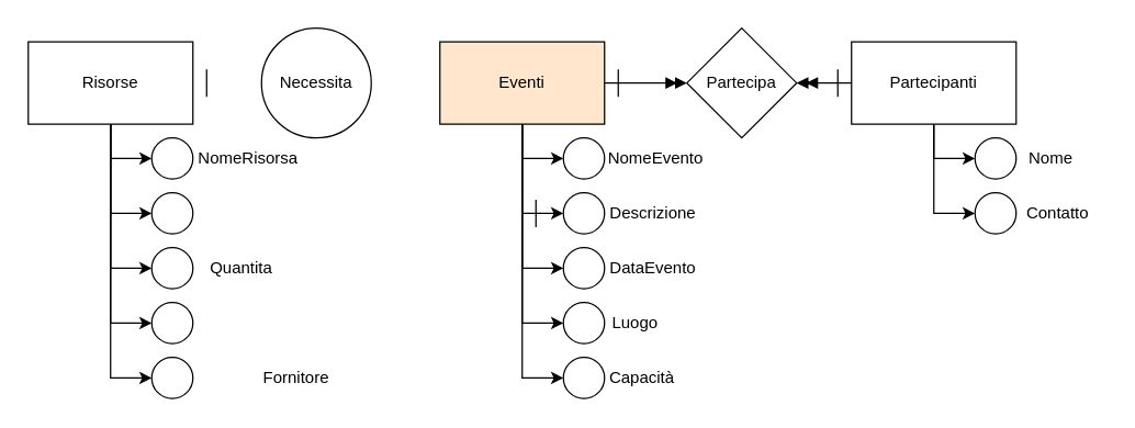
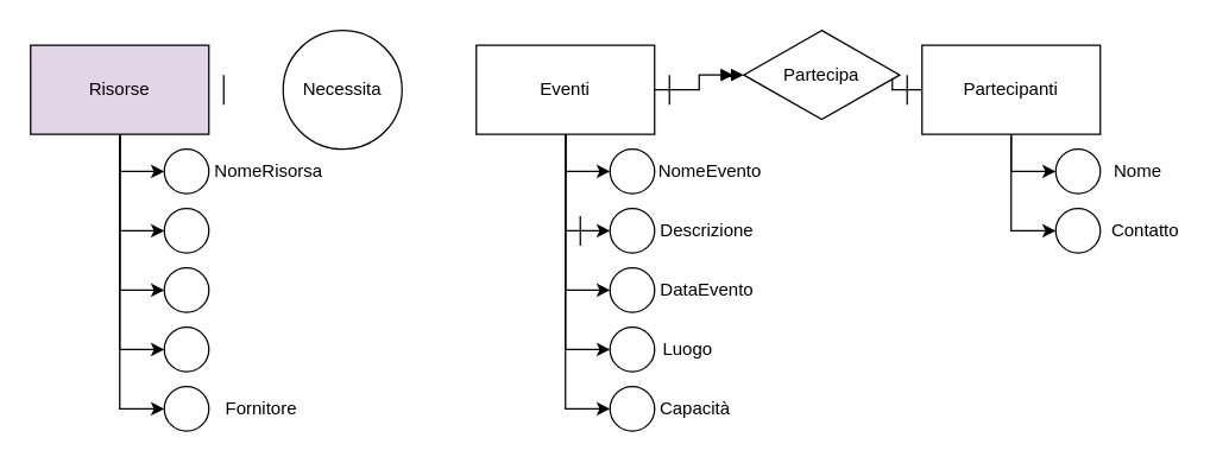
- <mxCell id="18" value="Risorse" style="rounded=0;whiteSpace=wrap;html=1;" vertex="1" parent="1"><mxGeometry x="20" y="30" width="120" height="60" as="geometry" /></mxCell>
+ <mxCell id="18" value="Risorse" style="rounded=0;whiteSpace=wrap;html=1;fillColor=#e1d5e7;" vertex="1" parent="1"><mxGeometry x="20" y="30" width="120" height="60" as="geometry" /></mxCell>
- <mxCell id="8" value="Eventi" style="rounded=0;whiteSpace=wrap;html=1;fillColor=#ffe6cc;" vertex="1" parent="1"><mxGeometry x="320" y="30" width="120" height="60" as="geometry" /></mxCell>
+ <mxCell id="8" value="Eventi" style="rounded=0;whiteSpace=wrap;html=1;" vertex="1" parent="1"><mxGeometry x="320" y="30" width="120" height="60" as="geometry" /></mxCell>
- <mxCell id="19" value="Partecipa" style="rhombus;whiteSpace=wrap;html=1;" vertex="1" parent="1"><mxGeometry x="500" y="20" width="80" height="80" as="geometry" /></mxCell>
+ <mxCell id="19" value="Partecipa" style="rhombus;whiteSpace=wrap;html=1;" vertex="1" parent="1"><mxGeometry x="500" y="20" width="105" height="60" as="geometry" /></mxCell>
- <mxCell id="25" value="Quantita" style="text;html=1;align=center;verticalAlign=middle;resizable=0;points=[];autosize=1;strokeColor=none;fillColor=none;" vertex="1" parent="1"><mxGeometry x="140" y="180" width="70" height="30" as="geometry" /></mxCell>
- <mxCell id="28" value="Fornitore" style="text;html=1;align=center;verticalAlign=middle;resizable=0;points=[];autosize=1;strokeColor=none;fillColor=none;" vertex="1" parent="1"><mxGeometry x="180" y="260" width="70" height="30" as="geometry" /></mxCell>
+ <mxCell id="28" value="Fornitore" style="text;html=1;align=center;verticalAlign=middle;resizable=0;points=[];autosize=1;strokeColor=none;fillColor=none;" vertex="1" parent="1"><mxGeometry x="140" y="260" width="70" height="30" as="geometry" /></mxCell>
